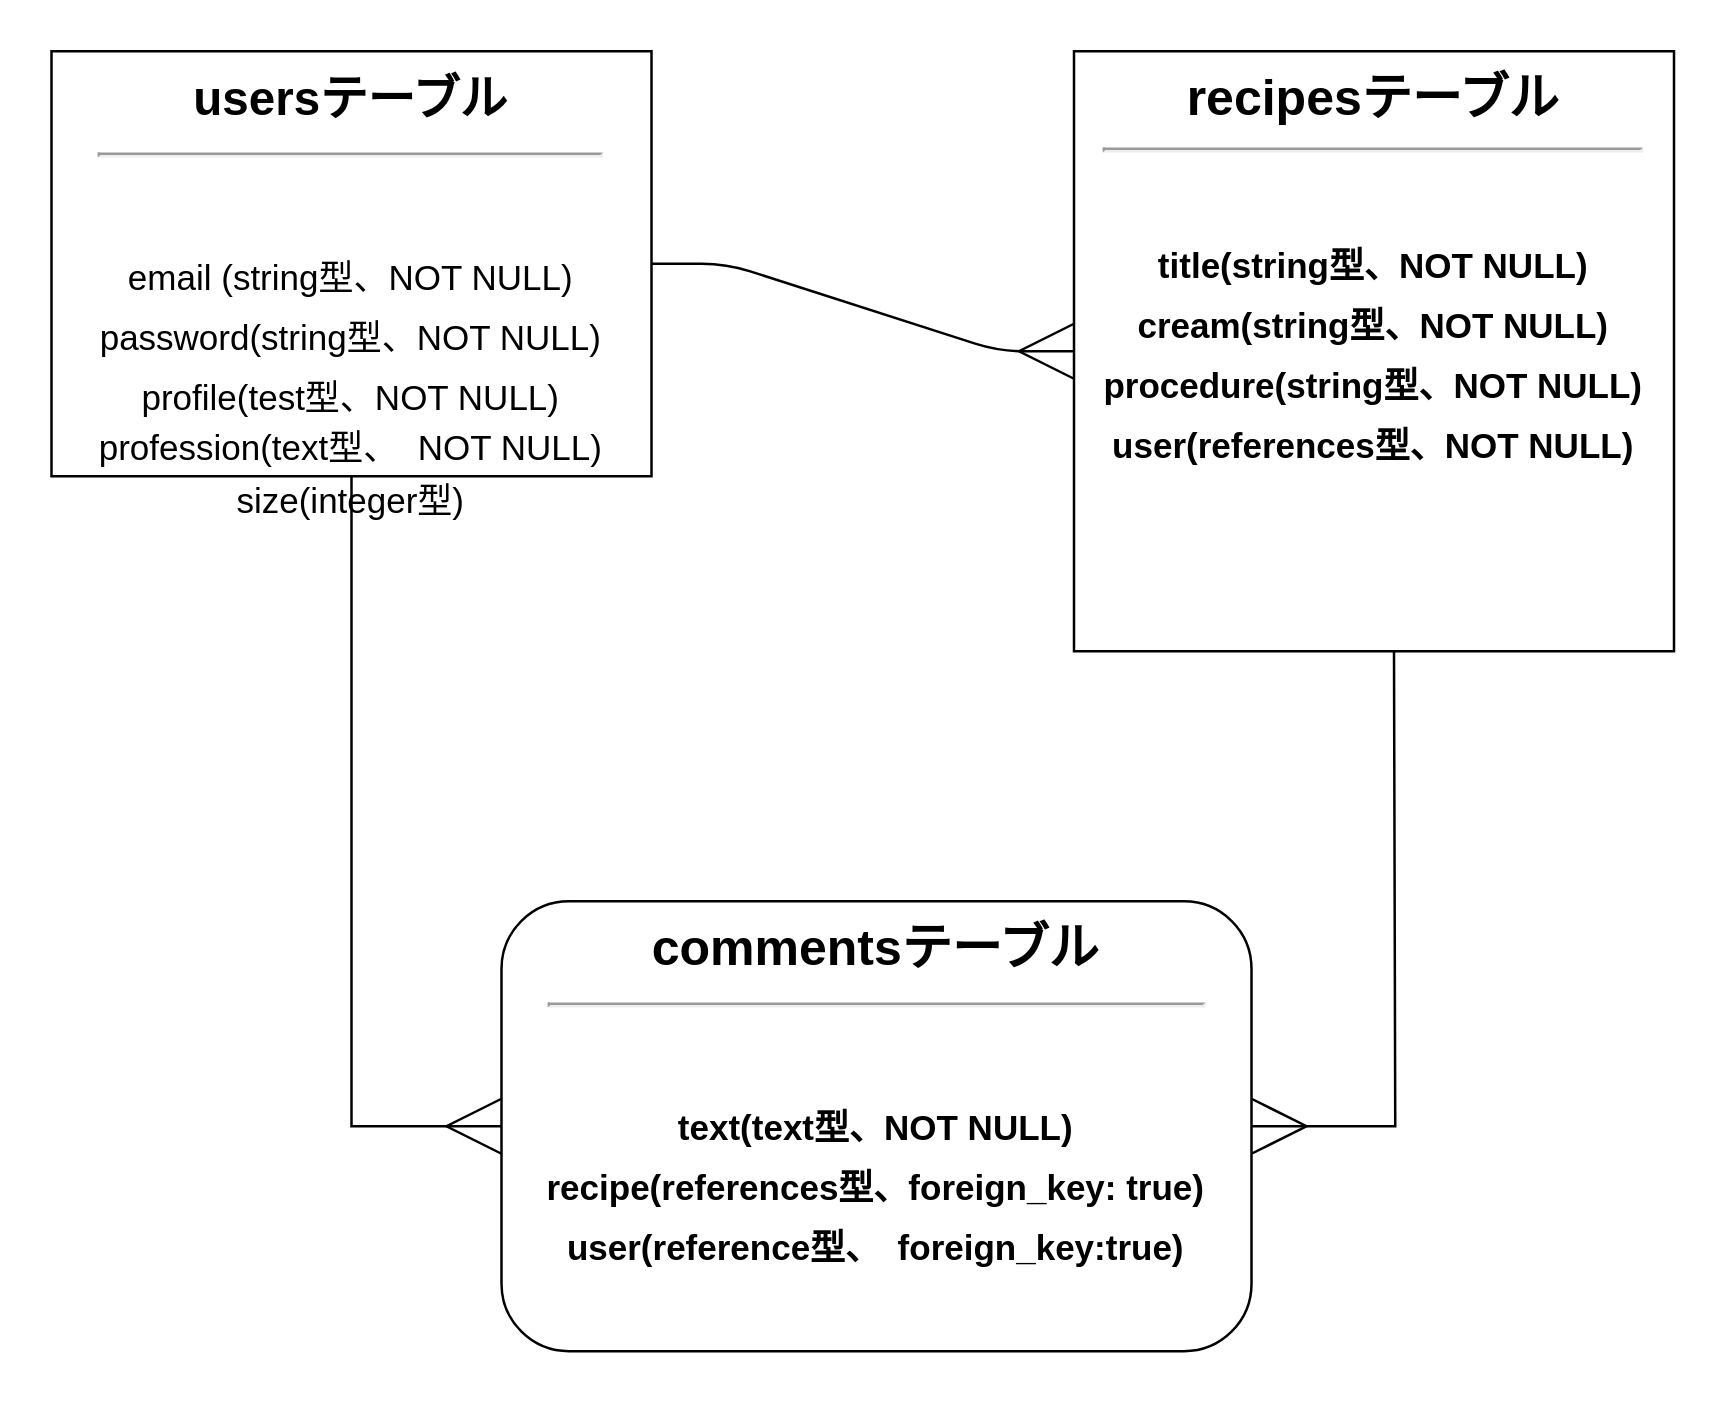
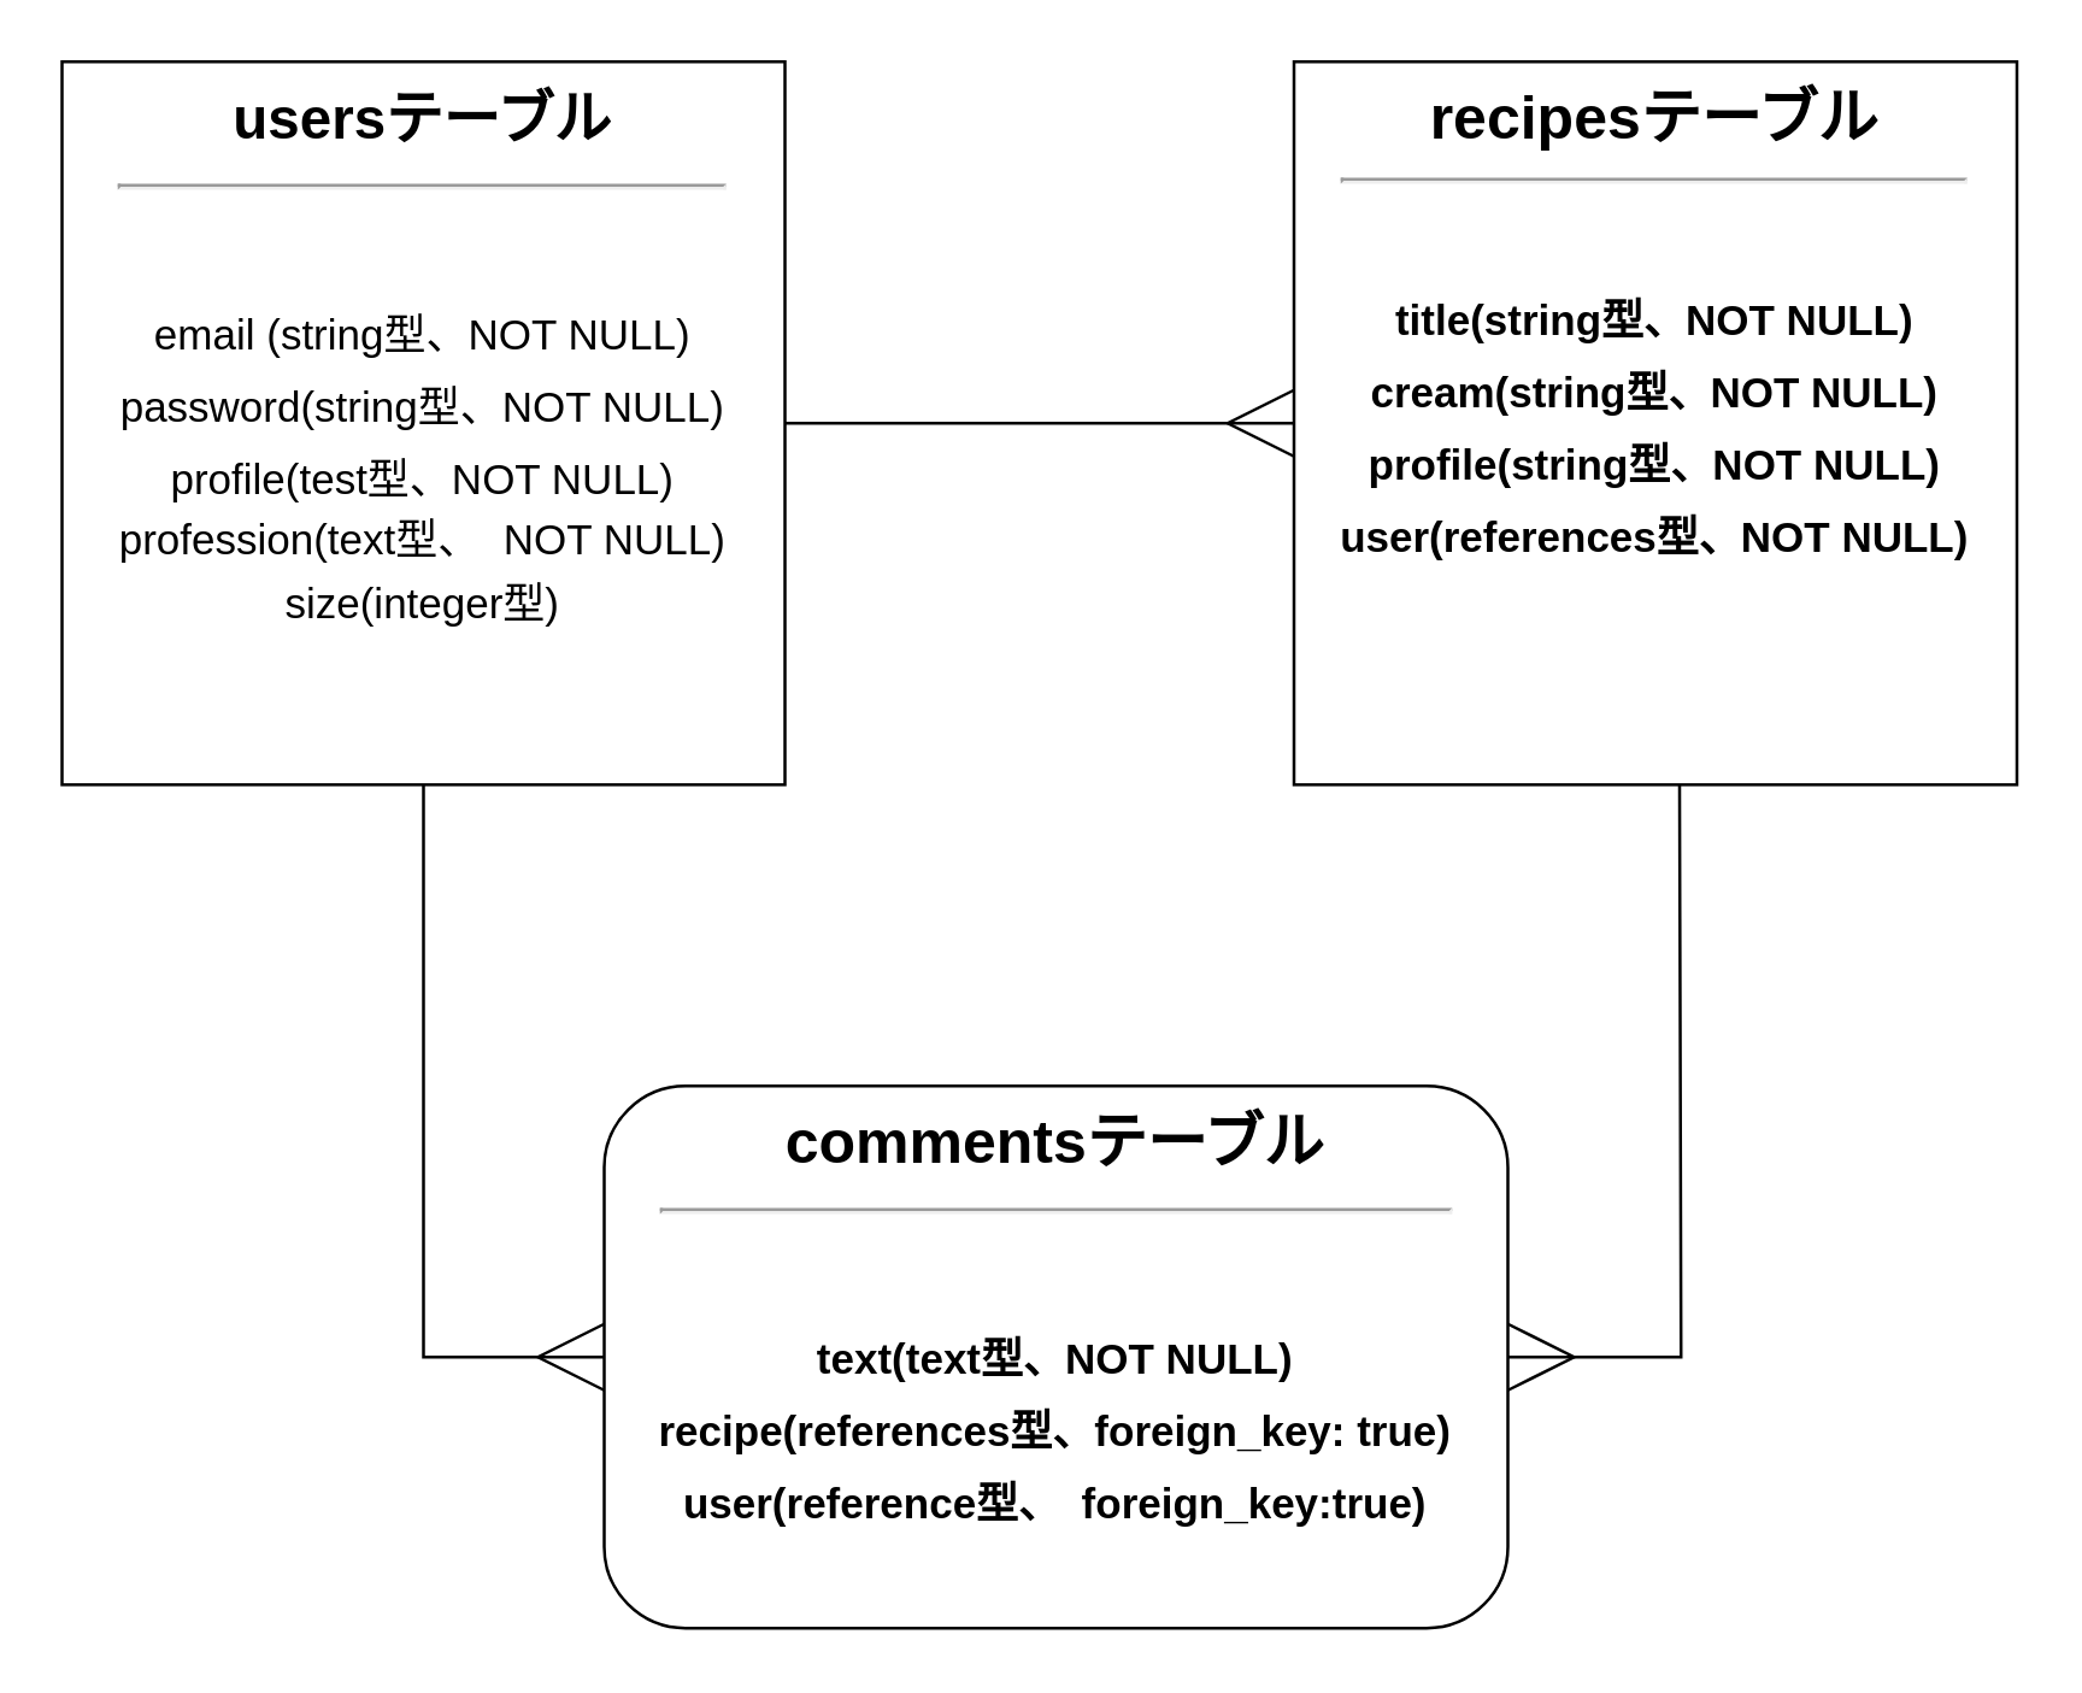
- <mxCell id="4" value="&lt;font style=&quot;font-size: 19px&quot;&gt;usersテーブル&lt;/font&gt;&lt;hr style=&quot;font-size: 19px&quot;&gt;&lt;font&gt;&lt;br&gt;&lt;font&gt;&lt;span style=&quot;font-weight: normal&quot;&gt;&lt;font style=&quot;font-size: 14px&quot;&gt;email (string型、NOT NULL)&lt;br&gt;password(string型、NOT NULL)&lt;br&gt;profile(test型、NOT NULL)&lt;br&gt;&lt;/font&gt;&lt;/span&gt;&lt;div style=&quot;font-weight: normal ; font-size: 14px ; line-height: 21px&quot;&gt;profession(text型、&amp;nbsp; NOT NULL)&lt;/div&gt;&lt;div style=&quot;font-weight: normal ; font-size: 14px ; line-height: 21px&quot;&gt;&lt;span&gt;size(integer型)&lt;/span&gt;&lt;/div&gt;&lt;span style=&quot;font-weight: normal&quot;&gt;&lt;font style=&quot;font-size: 14px&quot;&gt;&lt;br&gt;&lt;/font&gt;&lt;/span&gt;&lt;/font&gt;&lt;/font&gt;" style="rounded=0;whiteSpace=wrap;html=1;sketch=0;verticalAlign=top;fontStyle=1;fontSize=20;" vertex="1" parent="1"><mxGeometry x="20" y="20" width="240" height="170" as="geometry" /></mxCell>
+ <mxCell id="4" value="&lt;font style=&quot;font-size: 19px&quot;&gt;usersテーブル&lt;/font&gt;&lt;hr style=&quot;font-size: 19px&quot;&gt;&lt;font&gt;&lt;br&gt;&lt;font&gt;&lt;span style=&quot;font-weight: normal&quot;&gt;&lt;font style=&quot;font-size: 14px&quot;&gt;email (string型、NOT NULL)&lt;br&gt;password(string型、NOT NULL)&lt;br&gt;profile(test型、NOT NULL)&lt;br&gt;&lt;/font&gt;&lt;/span&gt;&lt;div style=&quot;font-weight: normal ; font-size: 14px ; line-height: 21px&quot;&gt;profession(text型、&amp;nbsp; NOT NULL)&lt;/div&gt;&lt;div style=&quot;font-weight: normal ; font-size: 14px ; line-height: 21px&quot;&gt;&lt;span&gt;size(integer型)&lt;/span&gt;&lt;/div&gt;&lt;span style=&quot;font-weight: normal&quot;&gt;&lt;font style=&quot;font-size: 14px&quot;&gt;&lt;br&gt;&lt;/font&gt;&lt;/span&gt;&lt;/font&gt;&lt;/font&gt;" style="rounded=0;whiteSpace=wrap;html=1;sketch=0;verticalAlign=top;fontStyle=1;fontSize=20;" vertex="1" parent="1"><mxGeometry x="20" y="20" width="240" height="240" as="geometry" /></mxCell>
- <mxCell id="3" value="recipesテーブル&lt;hr style=&quot;font-size: 15px&quot;&gt;&lt;br&gt;&lt;font style=&quot;font-size: 14px&quot;&gt;title(string型、NOT NULL)&lt;br&gt;cream(string型、NOT NULL)&lt;br&gt;procedure(string型、NOT NULL)&lt;br&gt;user(references型、NOT NULL)&lt;/font&gt;" style="rounded=0;whiteSpace=wrap;html=1;sketch=0;verticalAlign=top;fontStyle=1;fontSize=20;" vertex="1" parent="1"><mxGeometry x="429" y="20" width="240" height="240" as="geometry" /></mxCell>
+ <mxCell id="3" value="recipesテーブル&lt;hr style=&quot;font-size: 15px&quot;&gt;&lt;br&gt;&lt;font style=&quot;font-size: 14px&quot;&gt;title(string型、NOT NULL)&lt;br&gt;cream(string型、NOT NULL)&lt;br&gt;profile(string型、NOT NULL)&lt;br&gt;user(references型、NOT NULL)&lt;/font&gt;" style="rounded=0;whiteSpace=wrap;html=1;sketch=0;verticalAlign=top;fontStyle=1;fontSize=20;" vertex="1" parent="1"><mxGeometry x="429" y="20" width="240" height="240" as="geometry" /></mxCell>
